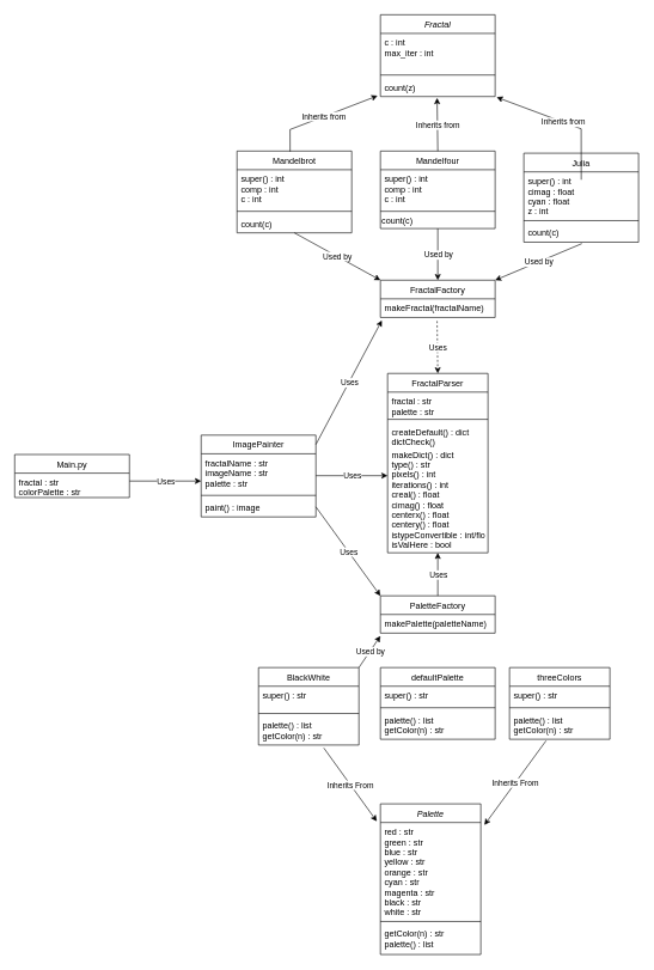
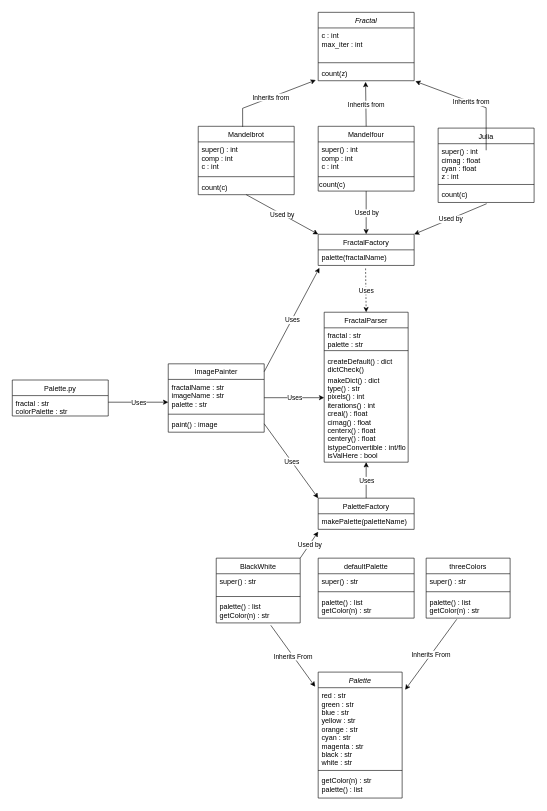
- <mxCell id="25" value="makeFractal(fractalName)" style="text;strokeColor=none;fillColor=none;align=left;verticalAlign=top;spacingLeft=4;spacingRight=4;overflow=hidden;rotatable=0;points=[[0,0.5],[1,0.5]];portConstraint=eastwest;fontColor=#000000;" parent="24" vertex="1"><mxGeometry y="26" width="160" height="26" as="geometry" /></mxCell>
+ <mxCell id="25" value="palette(fractalName)" style="text;strokeColor=none;fillColor=none;align=left;verticalAlign=top;spacingLeft=4;spacingRight=4;overflow=hidden;rotatable=0;points=[[0,0.5],[1,0.5]];portConstraint=eastwest;fontColor=#000000;" parent="24" vertex="1"><mxGeometry y="26" width="160" height="26" as="geometry" /></mxCell>
- <mxCell id="57" value="Main.py" style="swimlane;fontStyle=0;align=center;verticalAlign=top;childLayout=stackLayout;horizontal=1;startSize=26;horizontalStack=0;resizeParent=1;resizeParentMax=0;resizeLast=0;collapsible=1;marginBottom=0;fontColor=#000000;" parent="1" vertex="1"><mxGeometry x="20" y="633" width="160" height="60" as="geometry" /></mxCell>
+ <mxCell id="57" value="Palette.py" style="swimlane;fontStyle=0;align=center;verticalAlign=top;childLayout=stackLayout;horizontal=1;startSize=26;horizontalStack=0;resizeParent=1;resizeParentMax=0;resizeLast=0;collapsible=1;marginBottom=0;fontColor=#000000;" parent="1" vertex="1"><mxGeometry x="20" y="633" width="160" height="60" as="geometry" /></mxCell>
